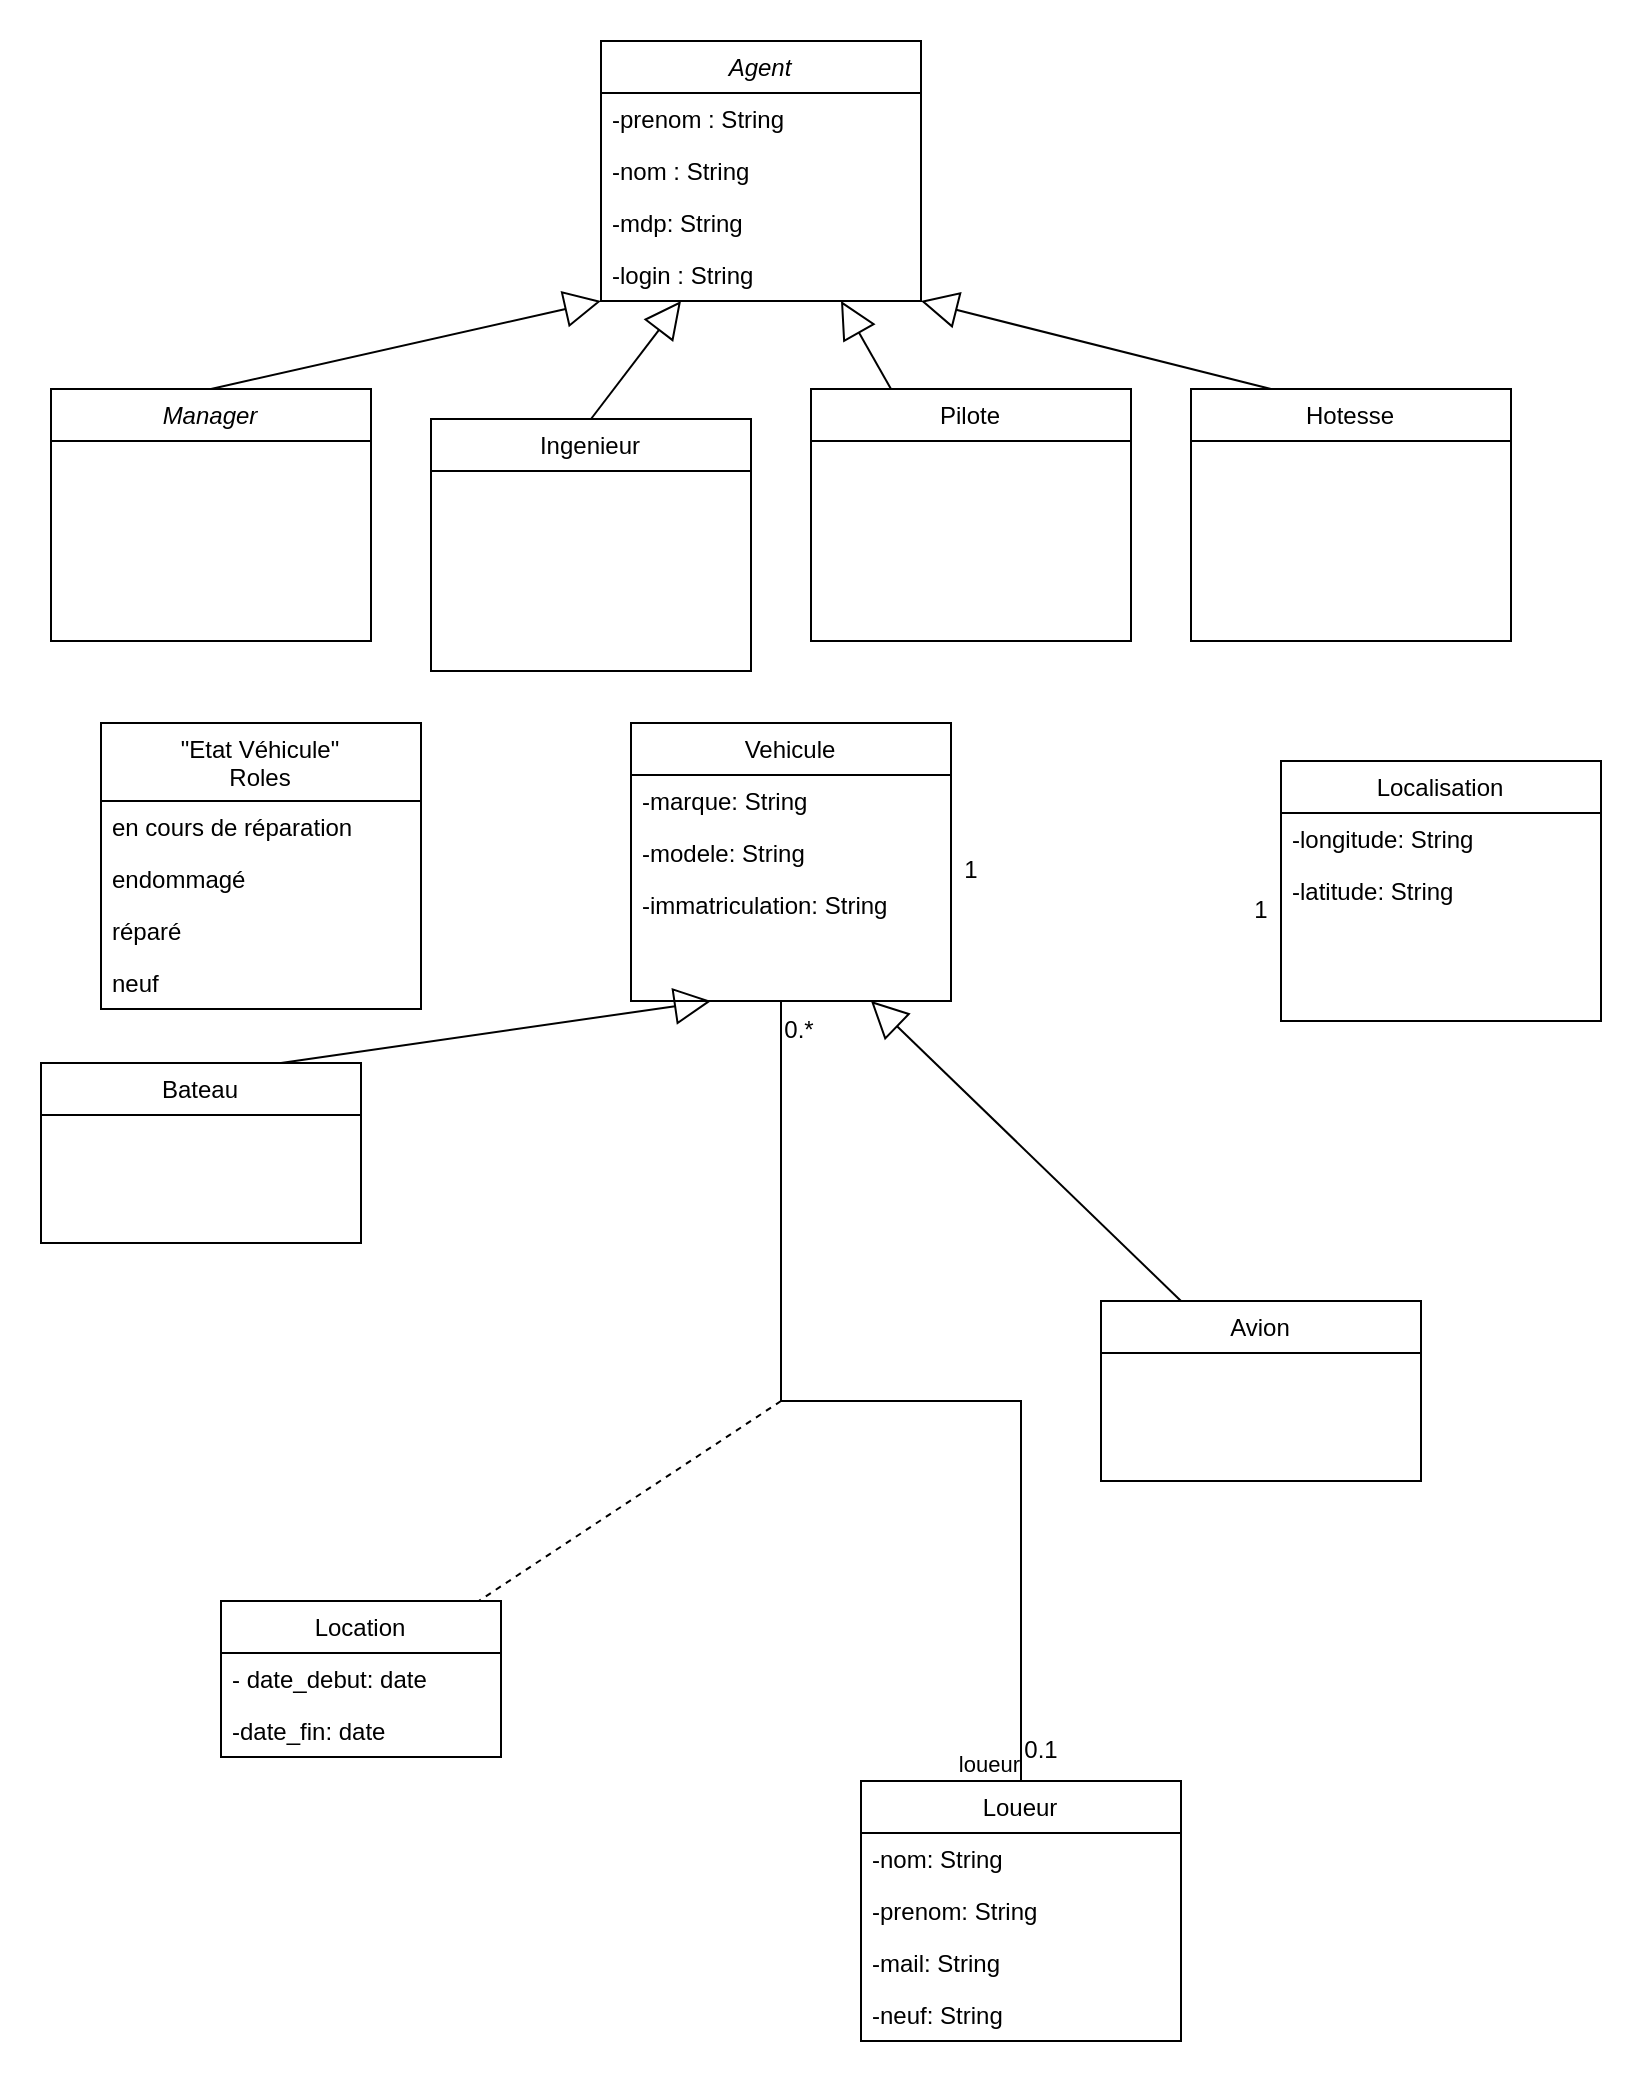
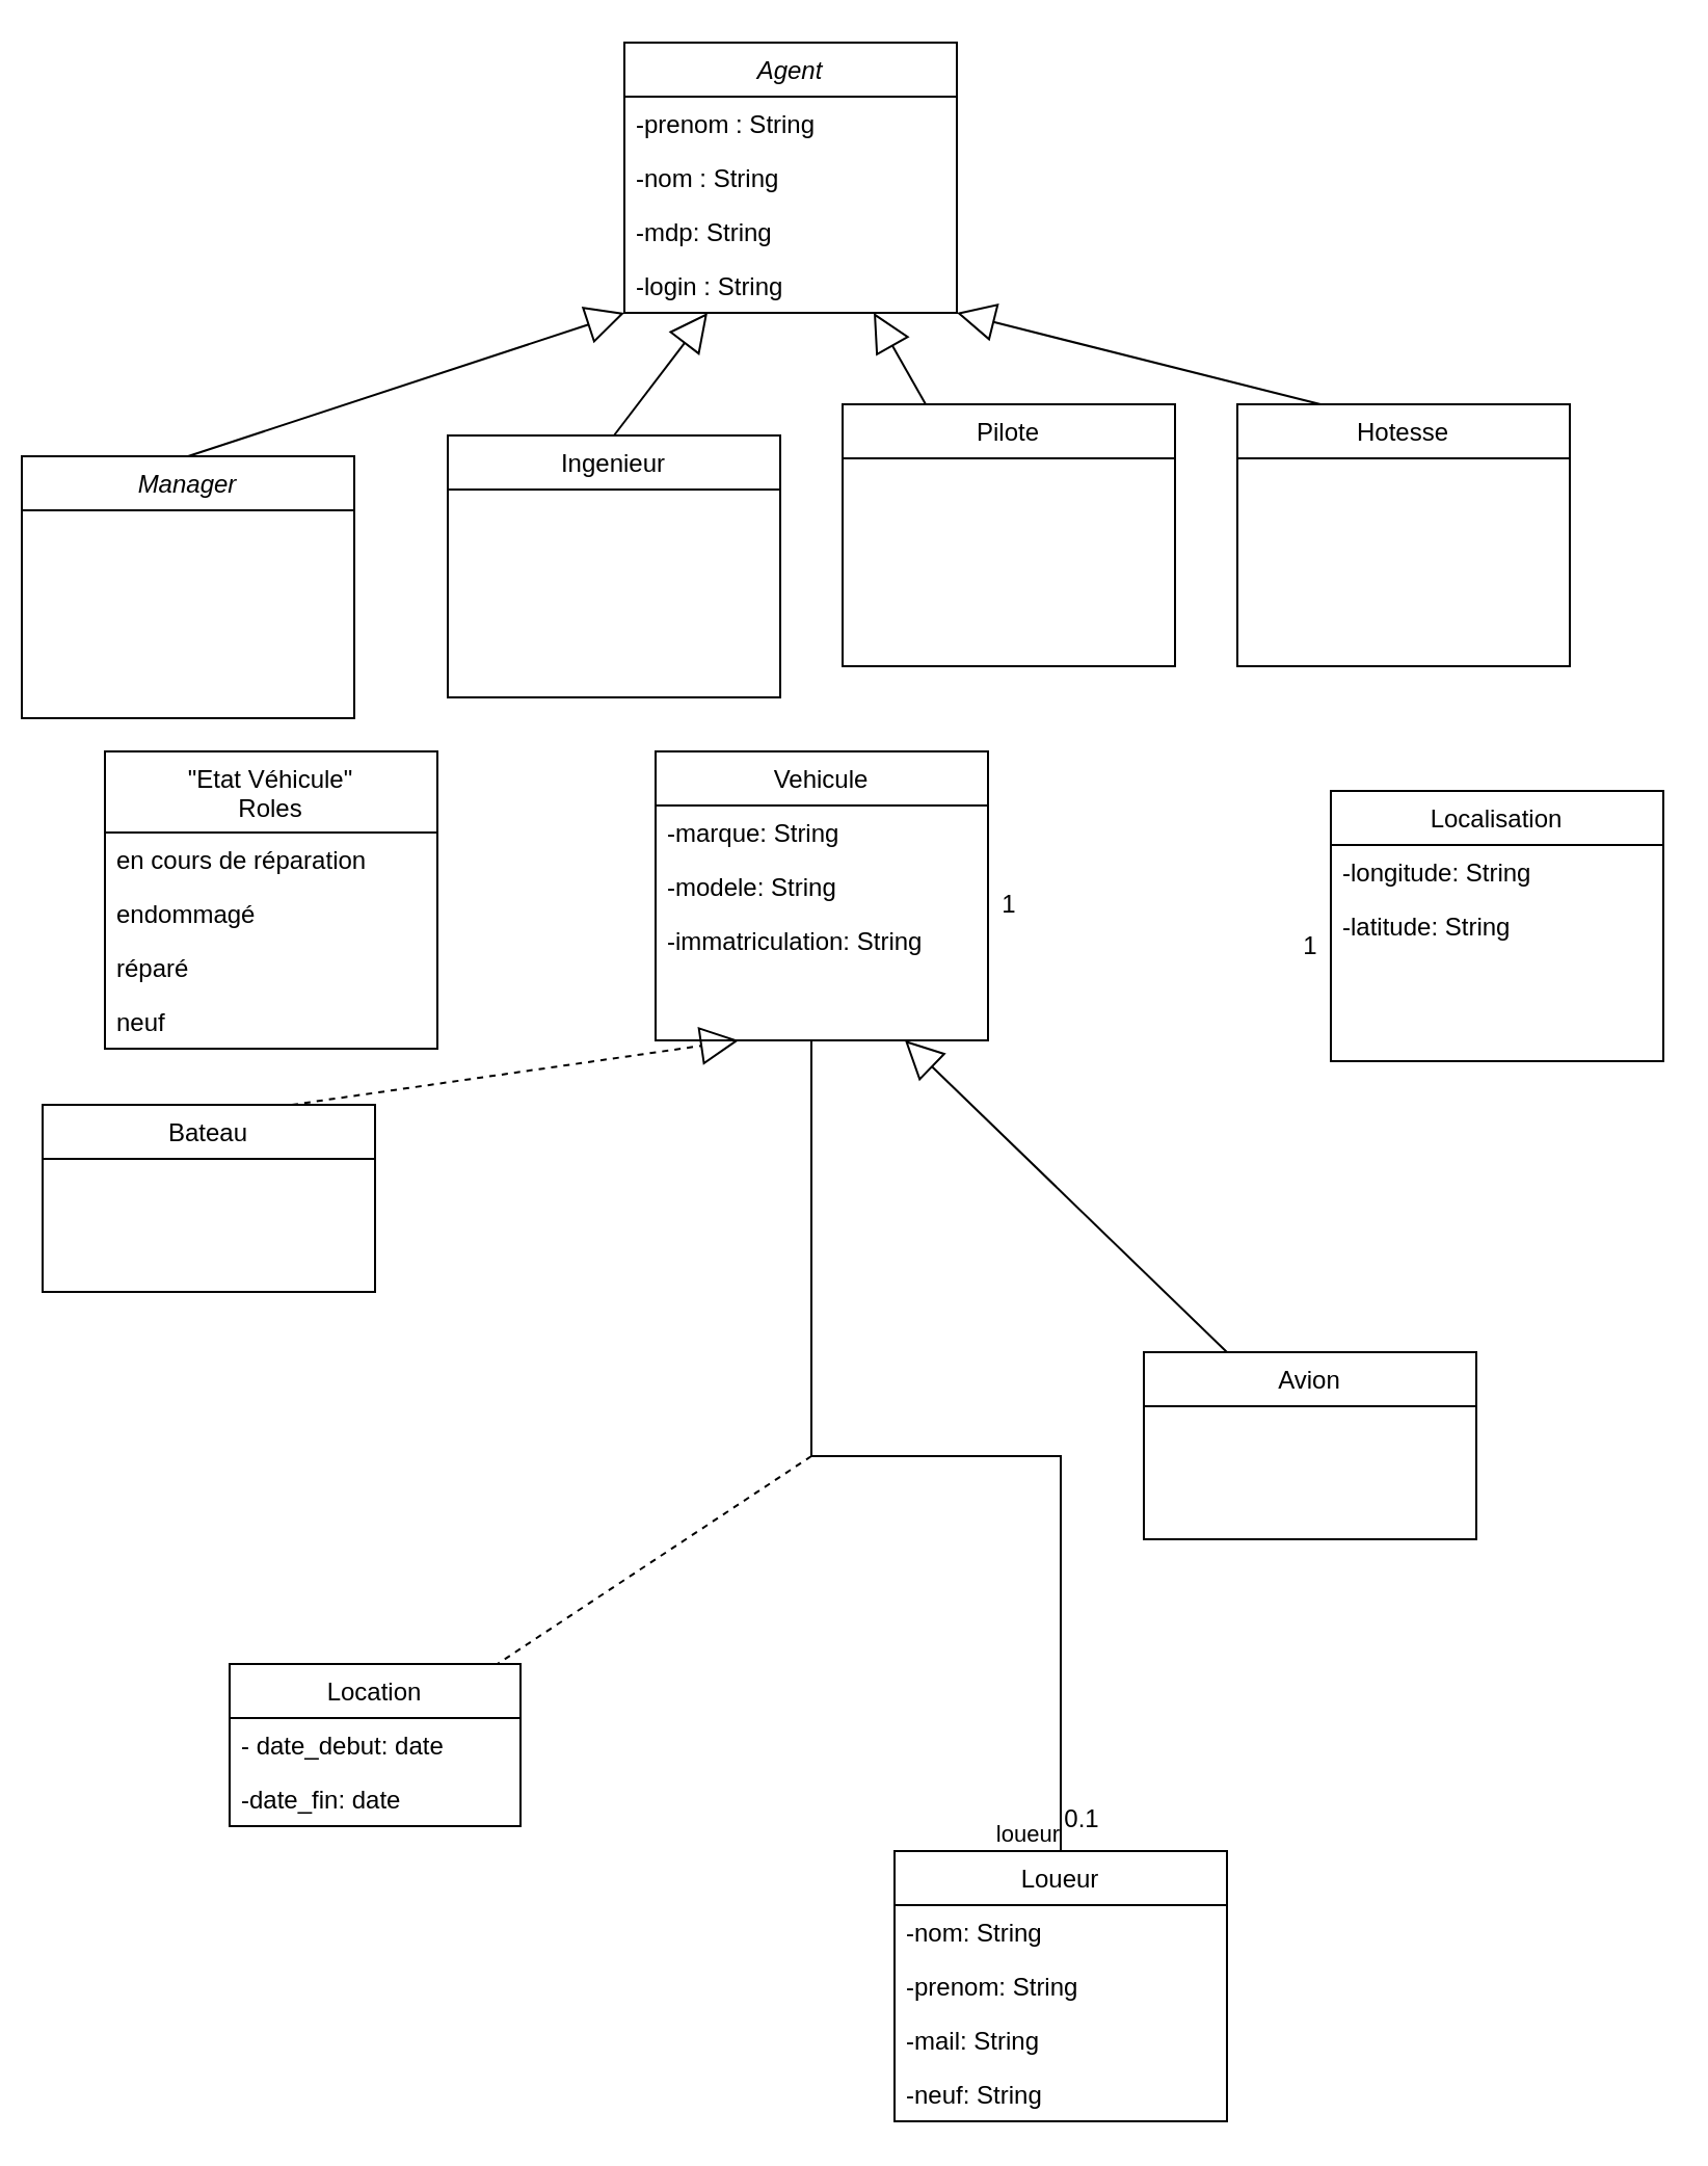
- <mxCell id="2" value="Manager" style="swimlane;fontStyle=2;align=center;verticalAlign=top;childLayout=stackLayout;horizontal=1;startSize=26;horizontalStack=0;resizeParent=1;resizeLast=0;collapsible=1;marginBottom=0;rounded=0;shadow=0;strokeWidth=1;" parent="1" vertex="1"><mxGeometry x="25" y="194" width="160" height="126" as="geometry"><mxRectangle x="230" y="140" width="160" height="26" as="alternateBounds" /></mxGeometry></mxCell>
+ <mxCell id="2" value="Manager" style="swimlane;fontStyle=2;align=center;verticalAlign=top;childLayout=stackLayout;horizontal=1;startSize=26;horizontalStack=0;resizeParent=1;resizeLast=0;collapsible=1;marginBottom=0;rounded=0;shadow=0;strokeWidth=1;" parent="1" vertex="1"><mxGeometry x="10" y="219" width="160" height="126" as="geometry"><mxRectangle x="230" y="140" width="160" height="26" as="alternateBounds" /></mxGeometry></mxCell>
- <mxCell id="39" value="0.*" style="text;html=1;align=center;verticalAlign=middle;resizable=0;points=[];autosize=1;strokeColor=none;fillColor=none;" vertex="1" parent="1"><mxGeometry x="379" y="500" width="40" height="30" as="geometry" /></mxCell>
- <mxCell id="23" value="&lt;div&gt;&lt;br&gt;&lt;/div&gt;&lt;div&gt;&lt;br&gt;&lt;/div&gt;&lt;div&gt;&lt;br&gt;&lt;/div&gt;&lt;div&gt;&lt;br&gt;&lt;/div&gt;&lt;div&gt;&lt;br&gt;&lt;/div&gt;&lt;div&gt;&lt;br&gt;&lt;/div&gt;&lt;div&gt;&lt;br&gt;&lt;/div&gt;&lt;div&gt;&lt;br&gt;&lt;/div&gt;&lt;div&gt;&lt;br&gt;&lt;/div&gt;&lt;div&gt;&lt;br&gt;&lt;/div&gt;&lt;div&gt;&lt;br&gt;&lt;/div&gt;" style="endArrow=block;endSize=16;endFill=0;html=1;rounded=0;exitX=0.75;exitY=0;exitDx=0;exitDy=0;entryX=0.25;entryY=1;entryDx=0;entryDy=0;" edge="1" parent="1" source="20" target="4"><mxGeometry width="160" relative="1" as="geometry"><mxPoint x="435" y="570" as="sourcePoint" /><mxPoint x="350" y="590" as="targetPoint" /></mxGeometry></mxCell>
+ <mxCell id="23" value="&lt;div&gt;&lt;br&gt;&lt;/div&gt;&lt;div&gt;&lt;br&gt;&lt;/div&gt;&lt;div&gt;&lt;br&gt;&lt;/div&gt;&lt;div&gt;&lt;br&gt;&lt;/div&gt;&lt;div&gt;&lt;br&gt;&lt;/div&gt;&lt;div&gt;&lt;br&gt;&lt;/div&gt;&lt;div&gt;&lt;br&gt;&lt;/div&gt;&lt;div&gt;&lt;br&gt;&lt;/div&gt;&lt;div&gt;&lt;br&gt;&lt;/div&gt;&lt;div&gt;&lt;br&gt;&lt;/div&gt;&lt;div&gt;&lt;br&gt;&lt;/div&gt;" style="endArrow=block;endSize=16;endFill=0;html=1;rounded=0;exitX=0.75;exitY=0;exitDx=0;exitDy=0;entryX=0.25;entryY=1;entryDx=0;entryDy=0;dashed=1;" edge="1" parent="1" source="20" target="4"><mxGeometry width="160" relative="1" as="geometry"><mxPoint x="435" y="570" as="sourcePoint" /><mxPoint x="350" y="590" as="targetPoint" /></mxGeometry></mxCell>
